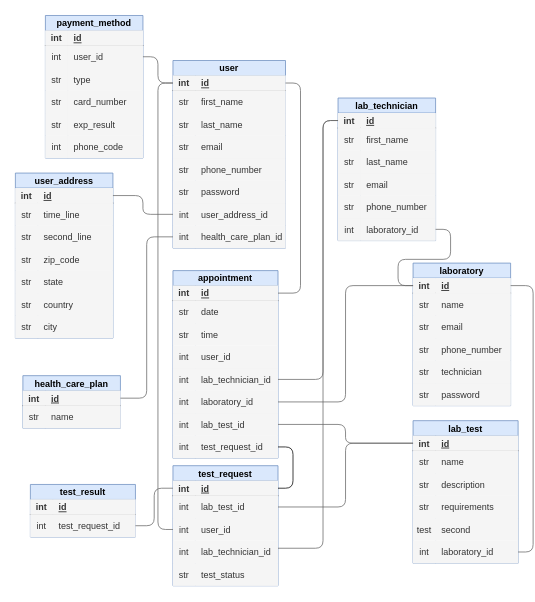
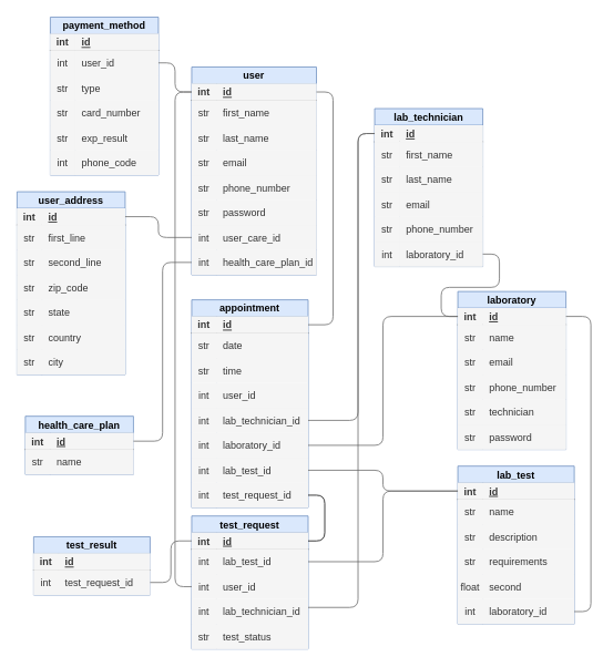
- <mxCell id="52" value="time_line" style="shape=partialRectangle;connectable=0;fillColor=#f5f5f5;top=0;left=0;bottom=0;right=0;align=left;spacingLeft=6;overflow=hidden;fontColor=#333333;strokeColor=#666666;" parent="50" vertex="1"><mxGeometry x="30" width="100" height="30" as="geometry"><mxRectangle width="100" height="30" as="alternateBounds" /></mxGeometry></mxCell>
+ <mxCell id="52" value="first_line" style="shape=partialRectangle;connectable=0;fillColor=#f5f5f5;top=0;left=0;bottom=0;right=0;align=left;spacingLeft=6;overflow=hidden;fontColor=#333333;strokeColor=#666666;" parent="50" vertex="1"><mxGeometry x="30" width="100" height="30" as="geometry"><mxRectangle width="100" height="30" as="alternateBounds" /></mxGeometry></mxCell>
- <mxCell id="23" value="user_address_id" style="shape=partialRectangle;connectable=0;fillColor=#f5f5f5;top=0;left=0;bottom=0;right=0;align=left;spacingLeft=6;overflow=hidden;fontColor=#333333;strokeColor=#666666;" parent="21" vertex="1"><mxGeometry x="30" width="120" height="30" as="geometry"><mxRectangle width="120" height="30" as="alternateBounds" /></mxGeometry></mxCell>
+ <mxCell id="23" value="user_care_id" style="shape=partialRectangle;connectable=0;fillColor=#f5f5f5;top=0;left=0;bottom=0;right=0;align=left;spacingLeft=6;overflow=hidden;fontColor=#333333;strokeColor=#666666;" parent="21" vertex="1"><mxGeometry x="30" width="120" height="30" as="geometry"><mxRectangle width="120" height="30" as="alternateBounds" /></mxGeometry></mxCell>
- <mxCell id="139" value="test" style="shape=partialRectangle;connectable=0;fillColor=#f5f5f5;top=0;left=0;bottom=0;right=0;editable=1;overflow=hidden;fontColor=#333333;strokeColor=#666666;" parent="138" vertex="1"><mxGeometry width="30" height="30" as="geometry"><mxRectangle width="30" height="30" as="alternateBounds" /></mxGeometry></mxCell>
+ <mxCell id="139" value="float" style="shape=partialRectangle;connectable=0;fillColor=#f5f5f5;top=0;left=0;bottom=0;right=0;editable=1;overflow=hidden;fontColor=#333333;strokeColor=#666666;" parent="138" vertex="1"><mxGeometry width="30" height="30" as="geometry"><mxRectangle width="30" height="30" as="alternateBounds" /></mxGeometry></mxCell>
